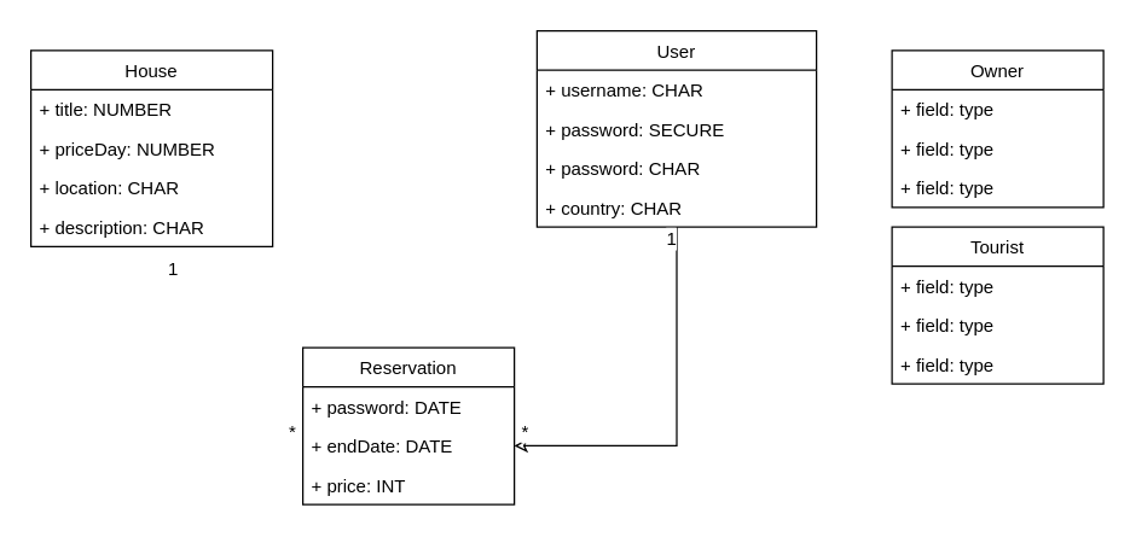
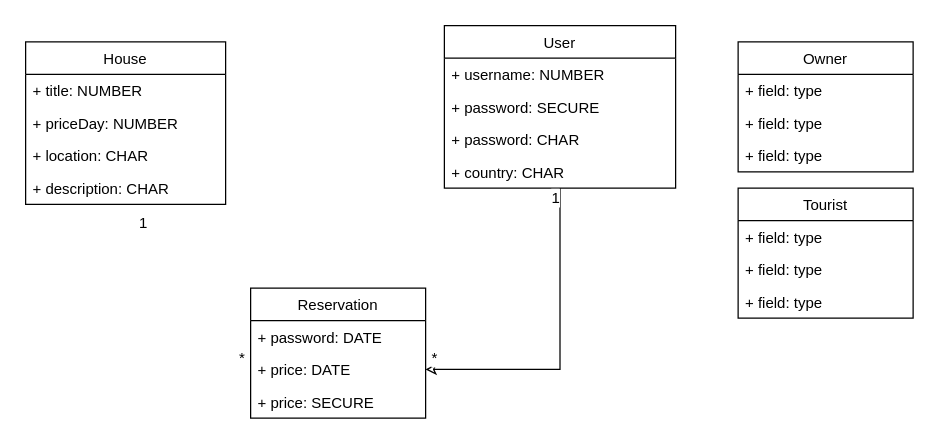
- <mxCell id="17" value="+ username: CHAR" style="text;strokeColor=none;fillColor=none;align=left;verticalAlign=top;spacingLeft=4;spacingRight=4;overflow=hidden;rotatable=0;points=[[0,0.5],[1,0.5]];portConstraint=eastwest;" vertex="1" parent="16"><mxGeometry y="26" width="185" height="26" as="geometry" /></mxCell>
+ <mxCell id="17" value="+ username: NUMBER" style="text;strokeColor=none;fillColor=none;align=left;verticalAlign=top;spacingLeft=4;spacingRight=4;overflow=hidden;rotatable=0;points=[[0,0.5],[1,0.5]];portConstraint=eastwest;" vertex="1" parent="16"><mxGeometry y="26" width="185" height="26" as="geometry" /></mxCell>
- <mxCell id="23" value="+ endDate: DATE" style="text;strokeColor=none;fillColor=none;align=left;verticalAlign=top;spacingLeft=4;spacingRight=4;overflow=hidden;rotatable=0;points=[[0,0.5],[1,0.5]];portConstraint=eastwest;" vertex="1" parent="21"><mxGeometry y="52" width="140" height="26" as="geometry" /></mxCell>
+ <mxCell id="23" value="+ price: DATE" style="text;strokeColor=none;fillColor=none;align=left;verticalAlign=top;spacingLeft=4;spacingRight=4;overflow=hidden;rotatable=0;points=[[0,0.5],[1,0.5]];portConstraint=eastwest;" vertex="1" parent="21"><mxGeometry y="52" width="140" height="26" as="geometry" /></mxCell>
- <mxCell id="24" value="+ price: INT" style="text;strokeColor=none;fillColor=none;align=left;verticalAlign=top;spacingLeft=4;spacingRight=4;overflow=hidden;rotatable=0;points=[[0,0.5],[1,0.5]];portConstraint=eastwest;" vertex="1" parent="21"><mxGeometry y="78" width="140" height="26" as="geometry" /></mxCell>
+ <mxCell id="24" value="+ price: SECURE" style="text;strokeColor=none;fillColor=none;align=left;verticalAlign=top;spacingLeft=4;spacingRight=4;overflow=hidden;rotatable=0;points=[[0,0.5],[1,0.5]];portConstraint=eastwest;" vertex="1" parent="21"><mxGeometry y="78" width="140" height="26" as="geometry" /></mxCell>
